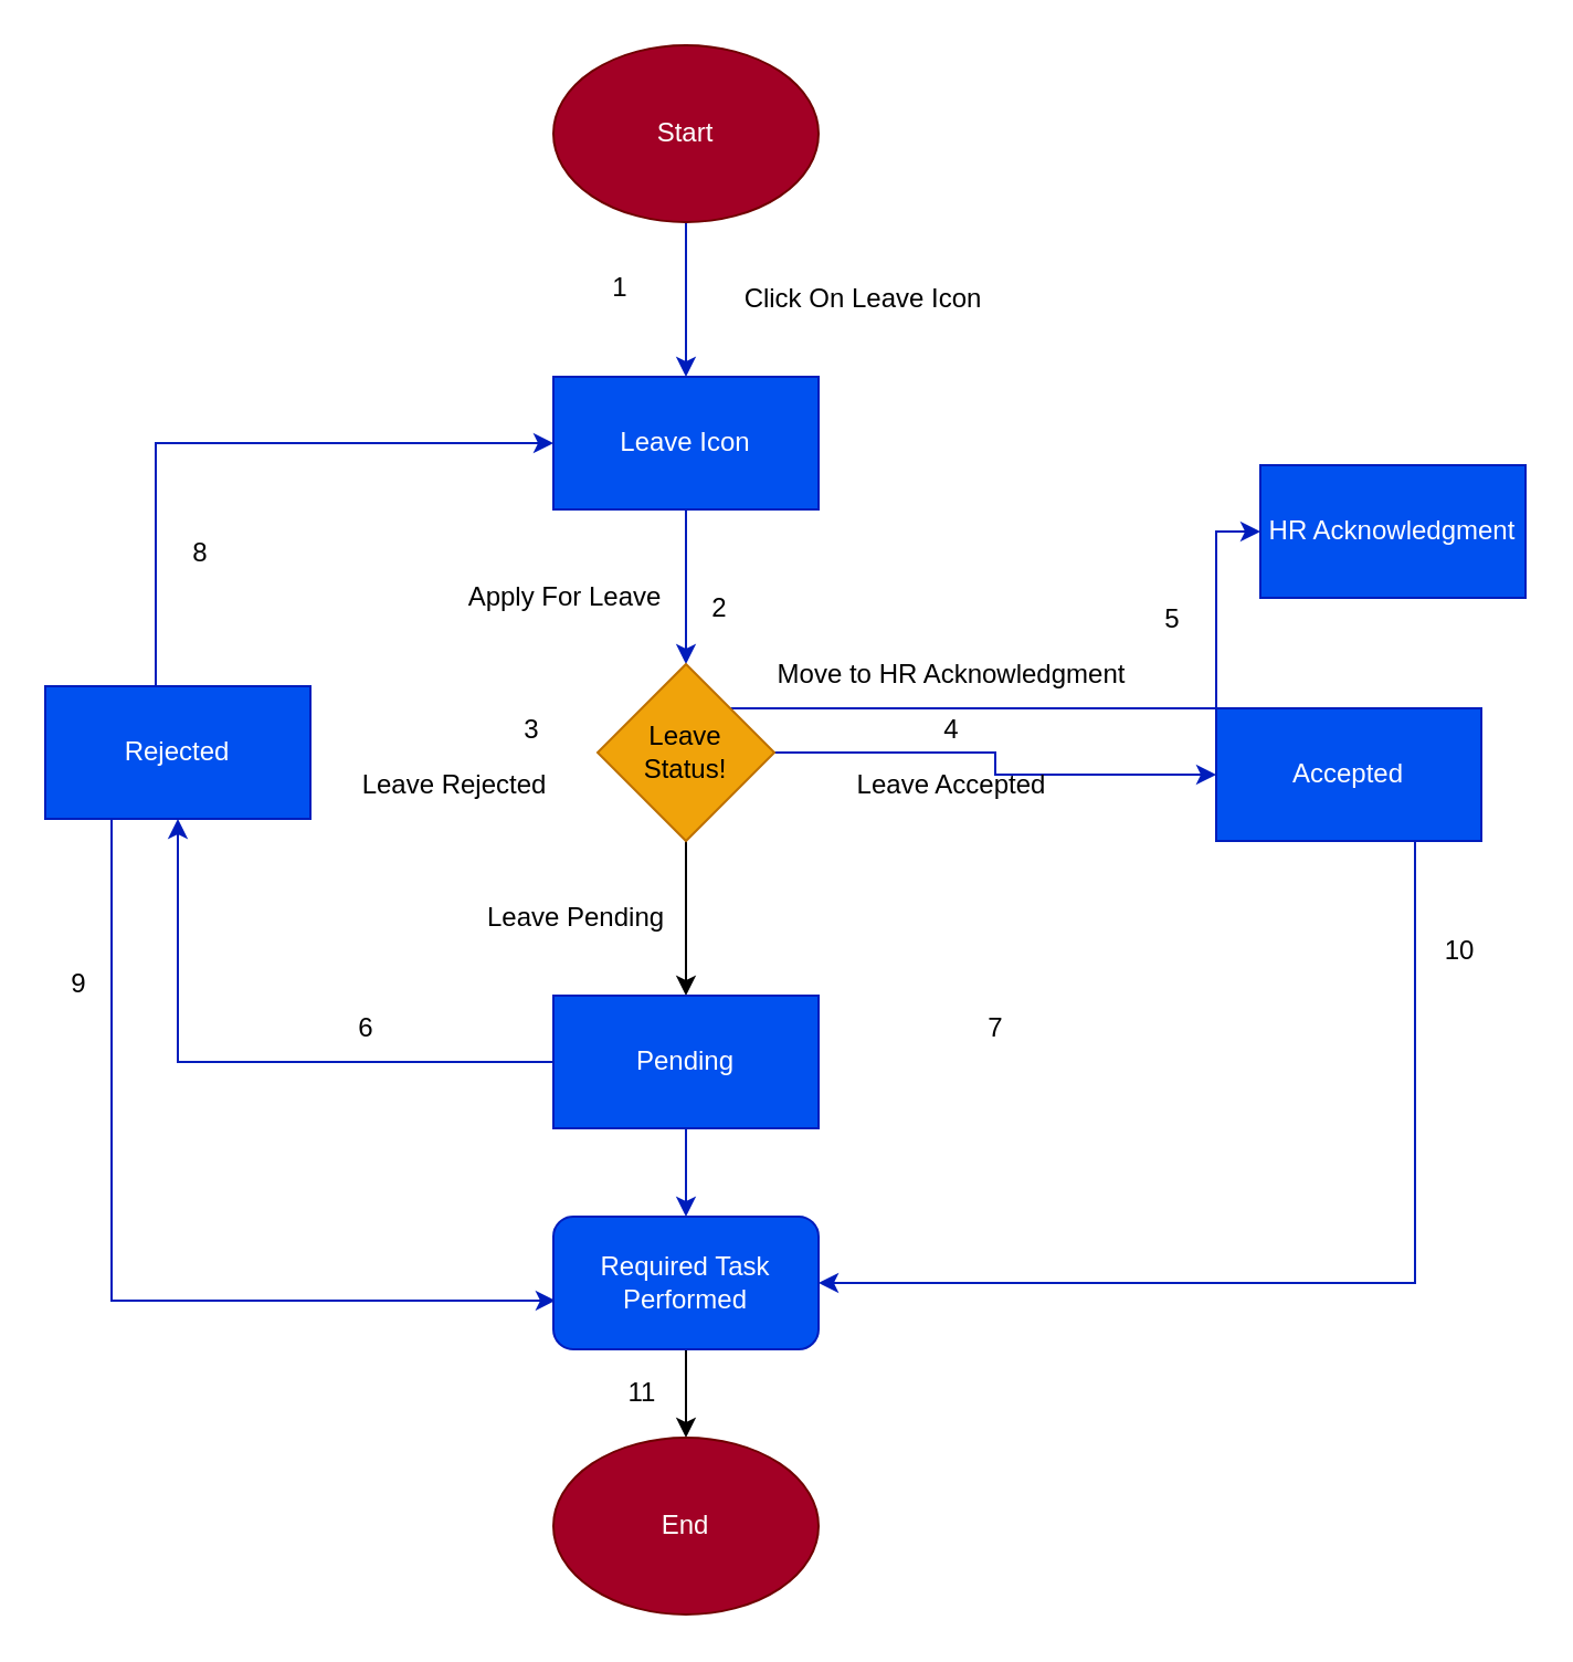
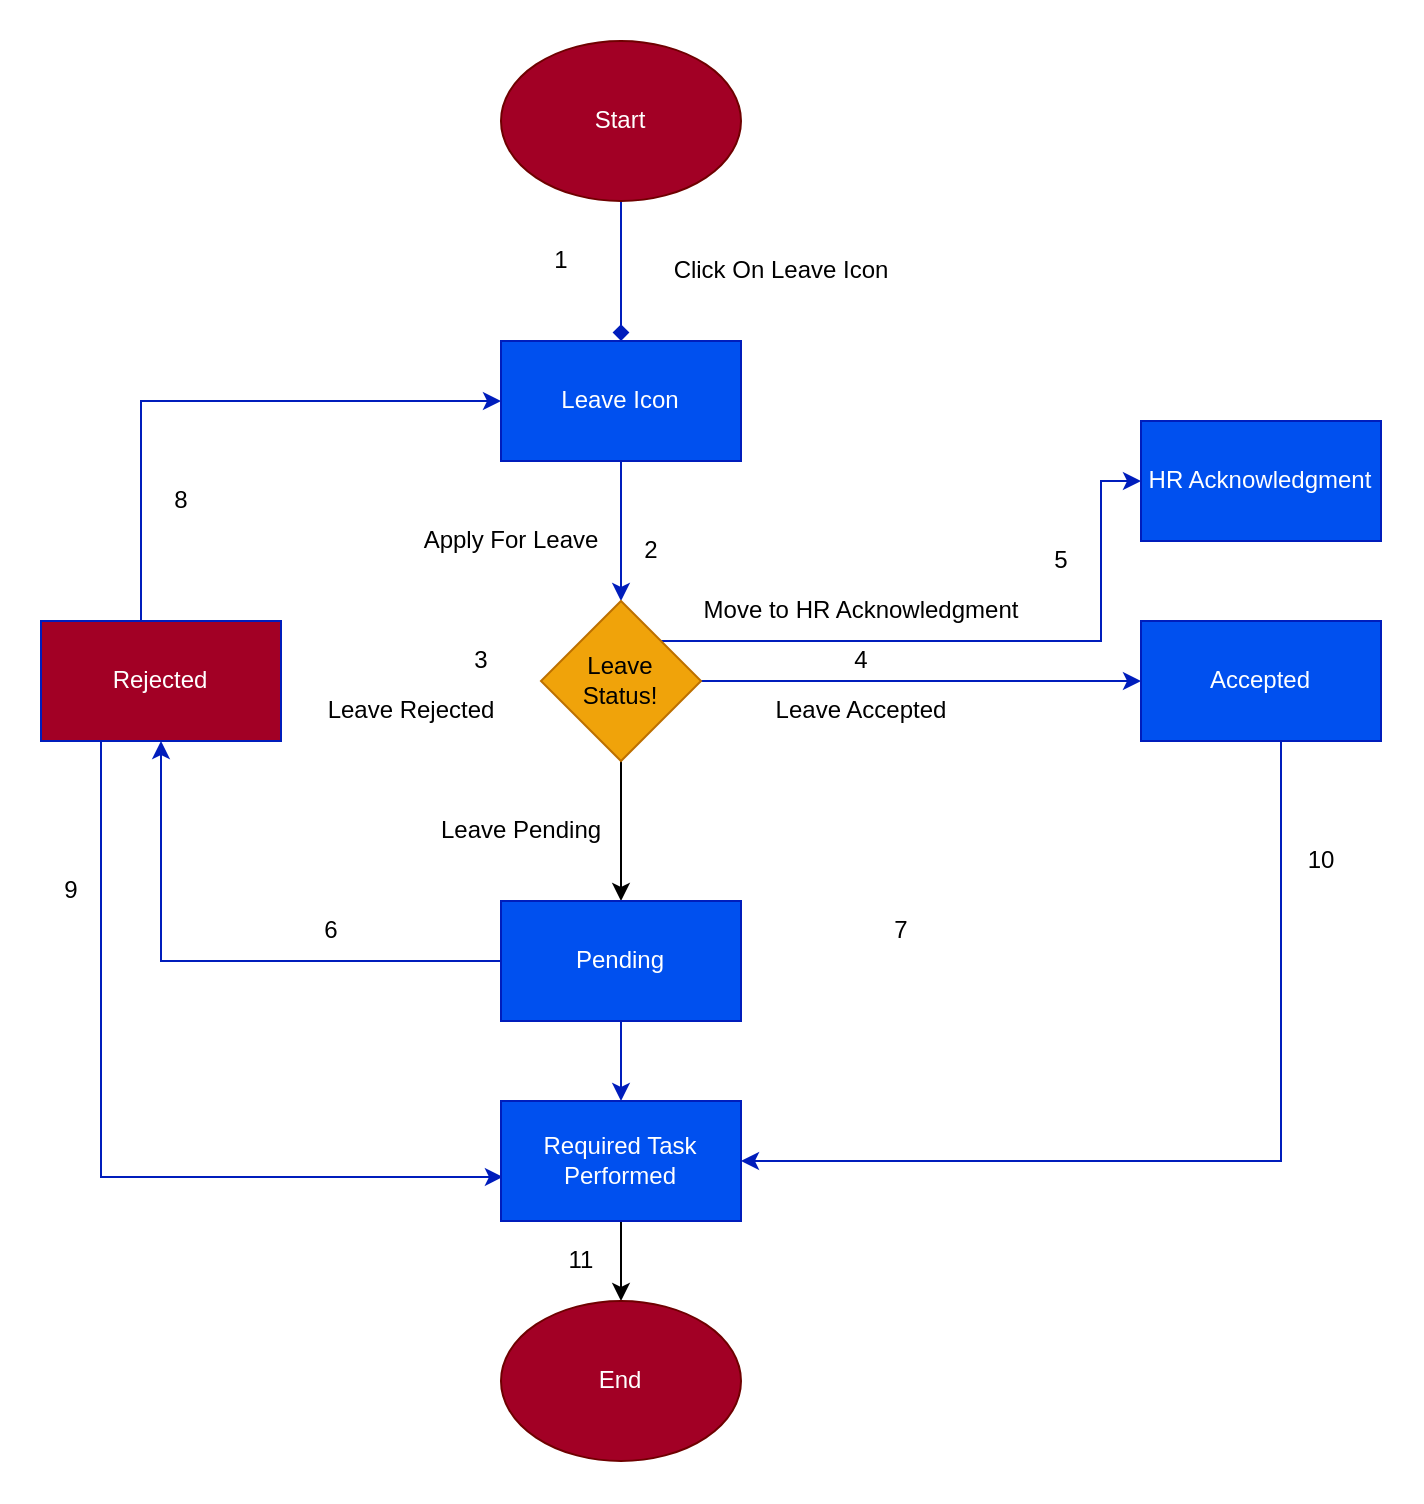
- <mxCell id="2" value="" style="edgeStyle=orthogonalEdgeStyle;rounded=0;orthogonalLoop=1;jettySize=auto;html=1;fillColor=#0050ef;strokeColor=#001DBC;" parent="1" source="3" target="5" edge="1"><mxGeometry relative="1" as="geometry" /></mxCell>
+ <mxCell id="2" value="" style="edgeStyle=orthogonalEdgeStyle;rounded=0;orthogonalLoop=1;jettySize=auto;html=1;fillColor=#0050ef;strokeColor=#001DBC;endArrow=diamond;" parent="1" source="3" target="5" edge="1"><mxGeometry relative="1" as="geometry" /></mxCell>
- <mxCell id="18" value="Rejected" style="whiteSpace=wrap;html=1;fillColor=#0050ef;fontColor=#ffffff;strokeColor=#001DBC;" parent="1" vertex="1"><mxGeometry x="20" y="310" width="120" height="60" as="geometry" /></mxCell>
+ <mxCell id="18" value="Rejected" style="whiteSpace=wrap;html=1;fillColor=#a20025;fontColor=#ffffff;strokeColor=#001DBC;" parent="1" vertex="1"><mxGeometry x="20" y="310" width="120" height="60" as="geometry" /></mxCell>
- <mxCell id="12" value="Accepted" style="whiteSpace=wrap;html=1;fillColor=#0050ef;fontColor=#ffffff;strokeColor=#001DBC;" parent="1" vertex="1"><mxGeometry x="550" y="320" width="120" height="60" as="geometry" /></mxCell>
+ <mxCell id="12" value="Accepted" style="whiteSpace=wrap;html=1;fillColor=#0050ef;fontColor=#ffffff;strokeColor=#001DBC;" parent="1" vertex="1"><mxGeometry x="570" y="310" width="120" height="60" as="geometry" /></mxCell>
- <mxCell id="25" value="Required Task Performed" style="whiteSpace=wrap;html=1;fillColor=#0050ef;fontColor=#ffffff;strokeColor=#001DBC;rounded=1;" parent="1" vertex="1"><mxGeometry x="250" y="550" width="120" height="60" as="geometry" /></mxCell>
+ <mxCell id="25" value="Required Task Performed" style="rounded=0;whiteSpace=wrap;html=1;fillColor=#0050ef;fontColor=#ffffff;strokeColor=#001DBC;" parent="1" vertex="1"><mxGeometry x="250" y="550" width="120" height="60" as="geometry" /></mxCell>
